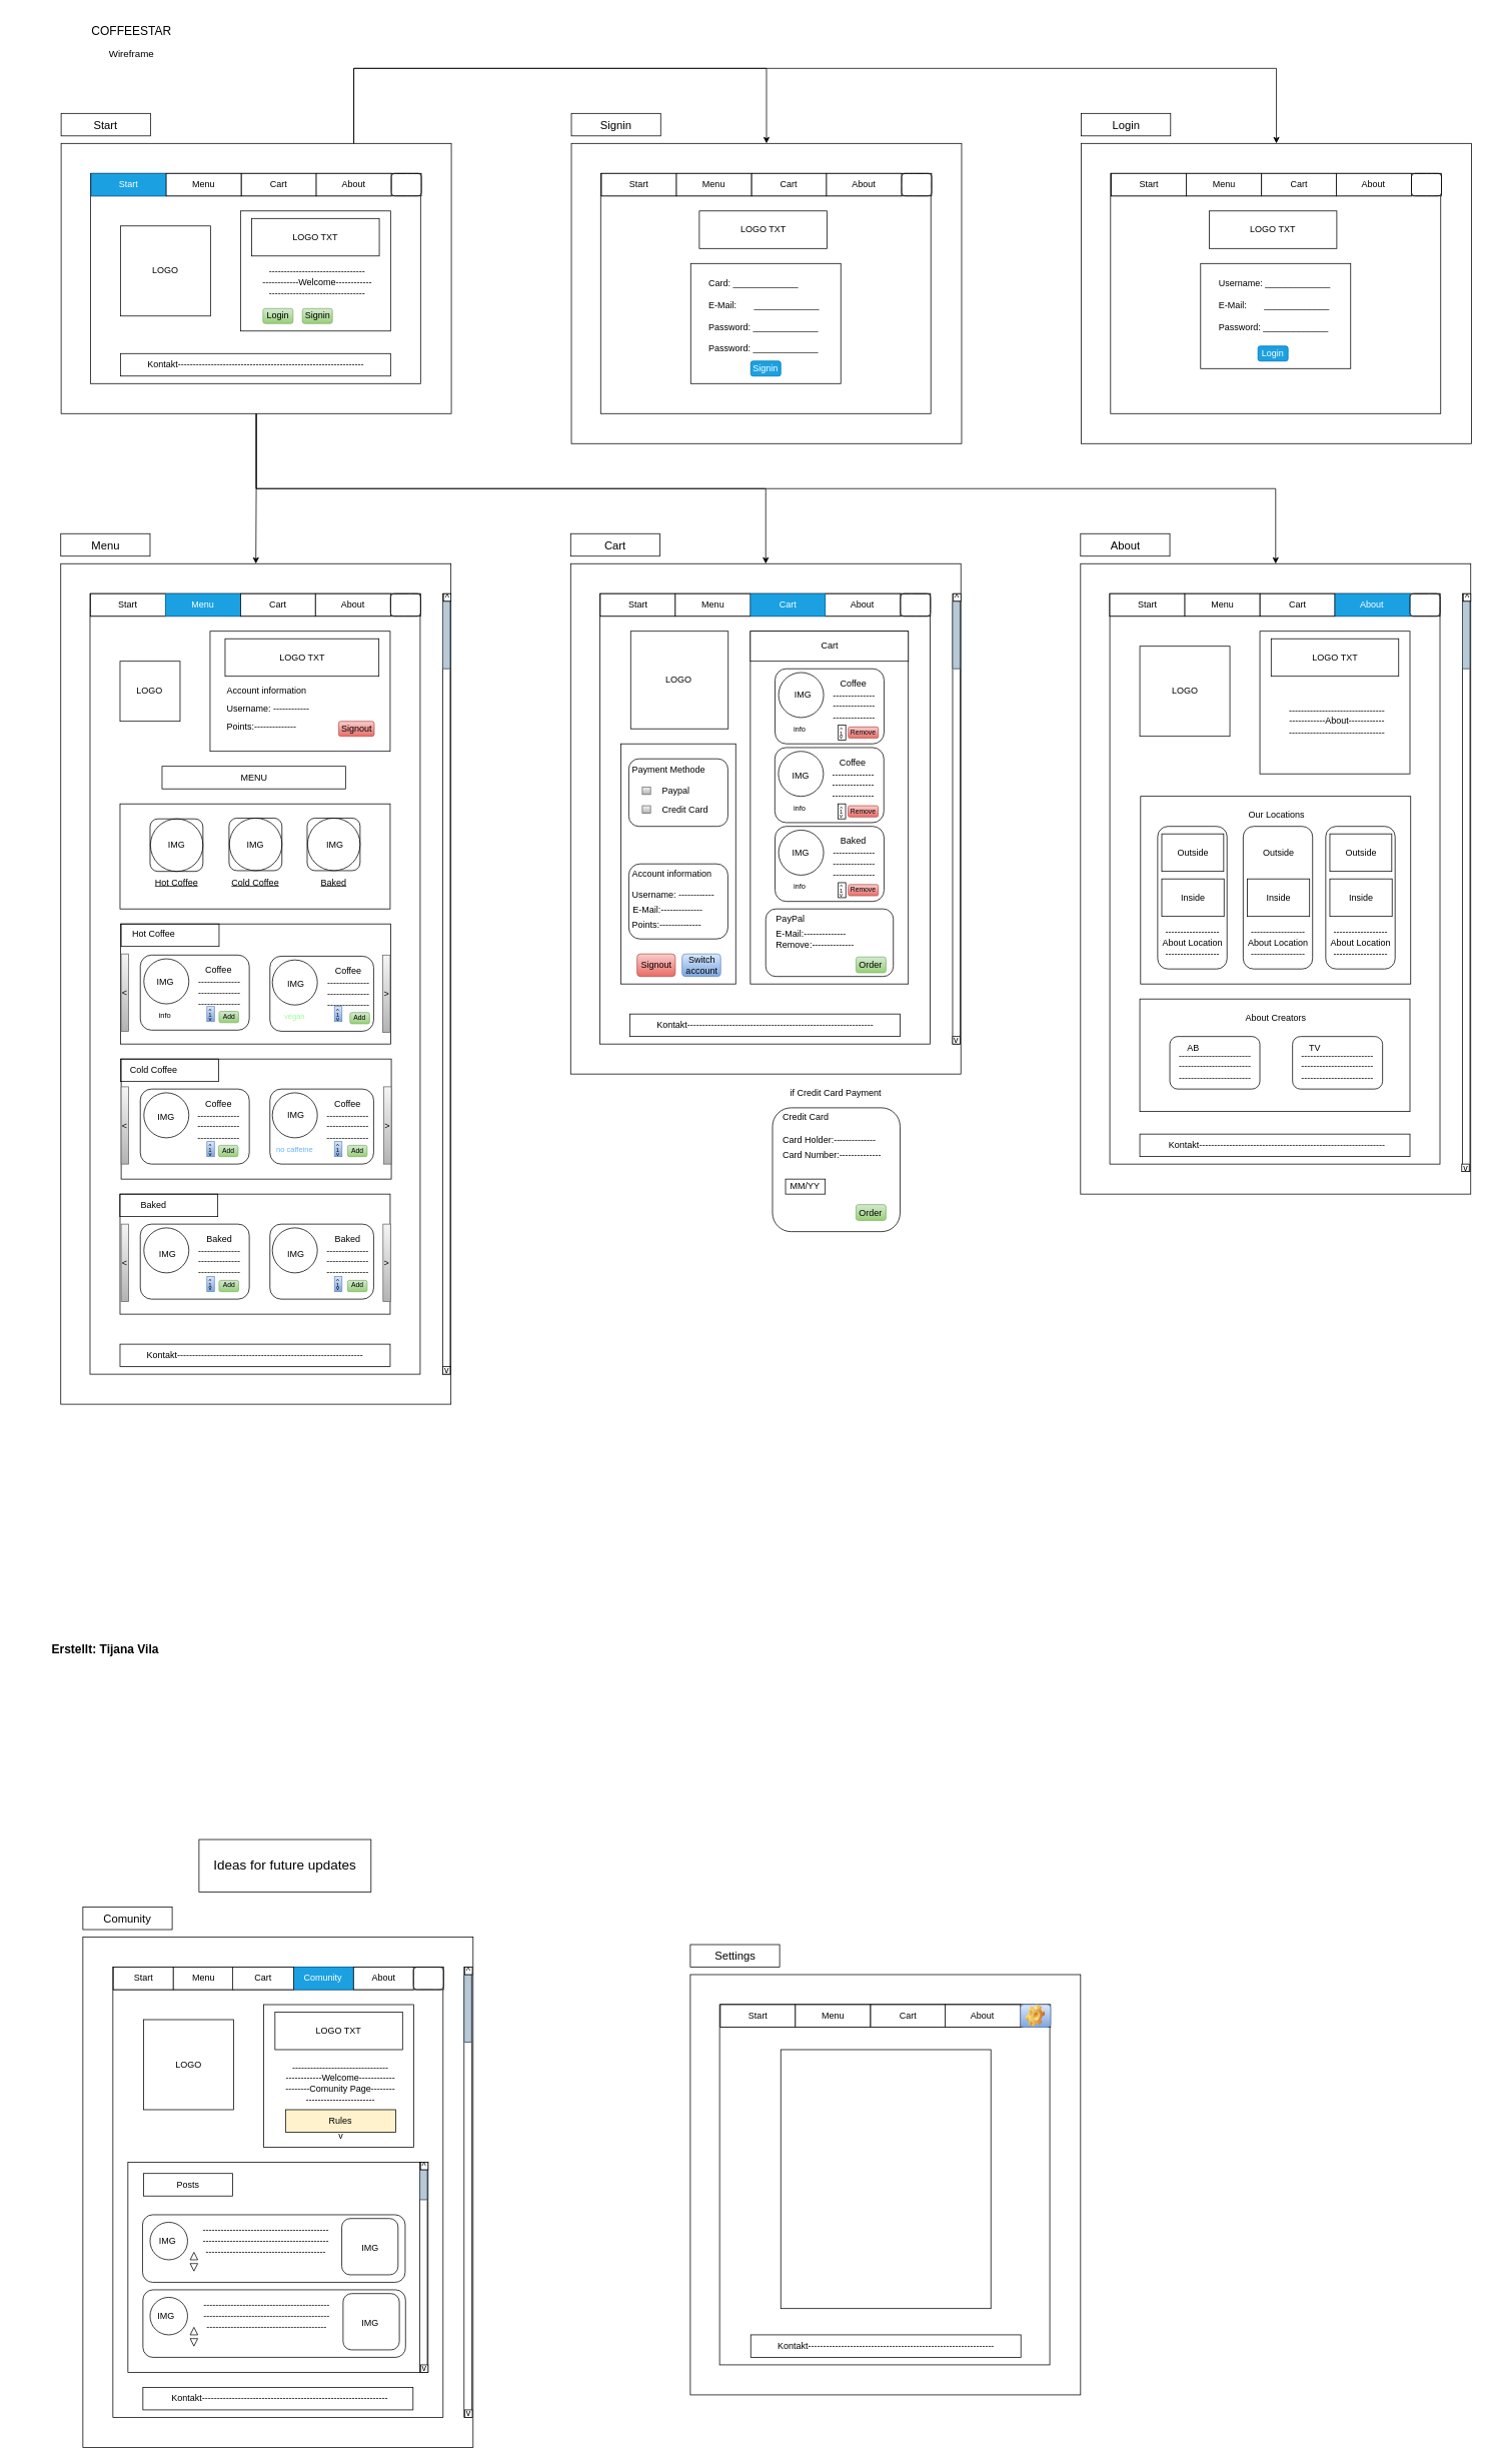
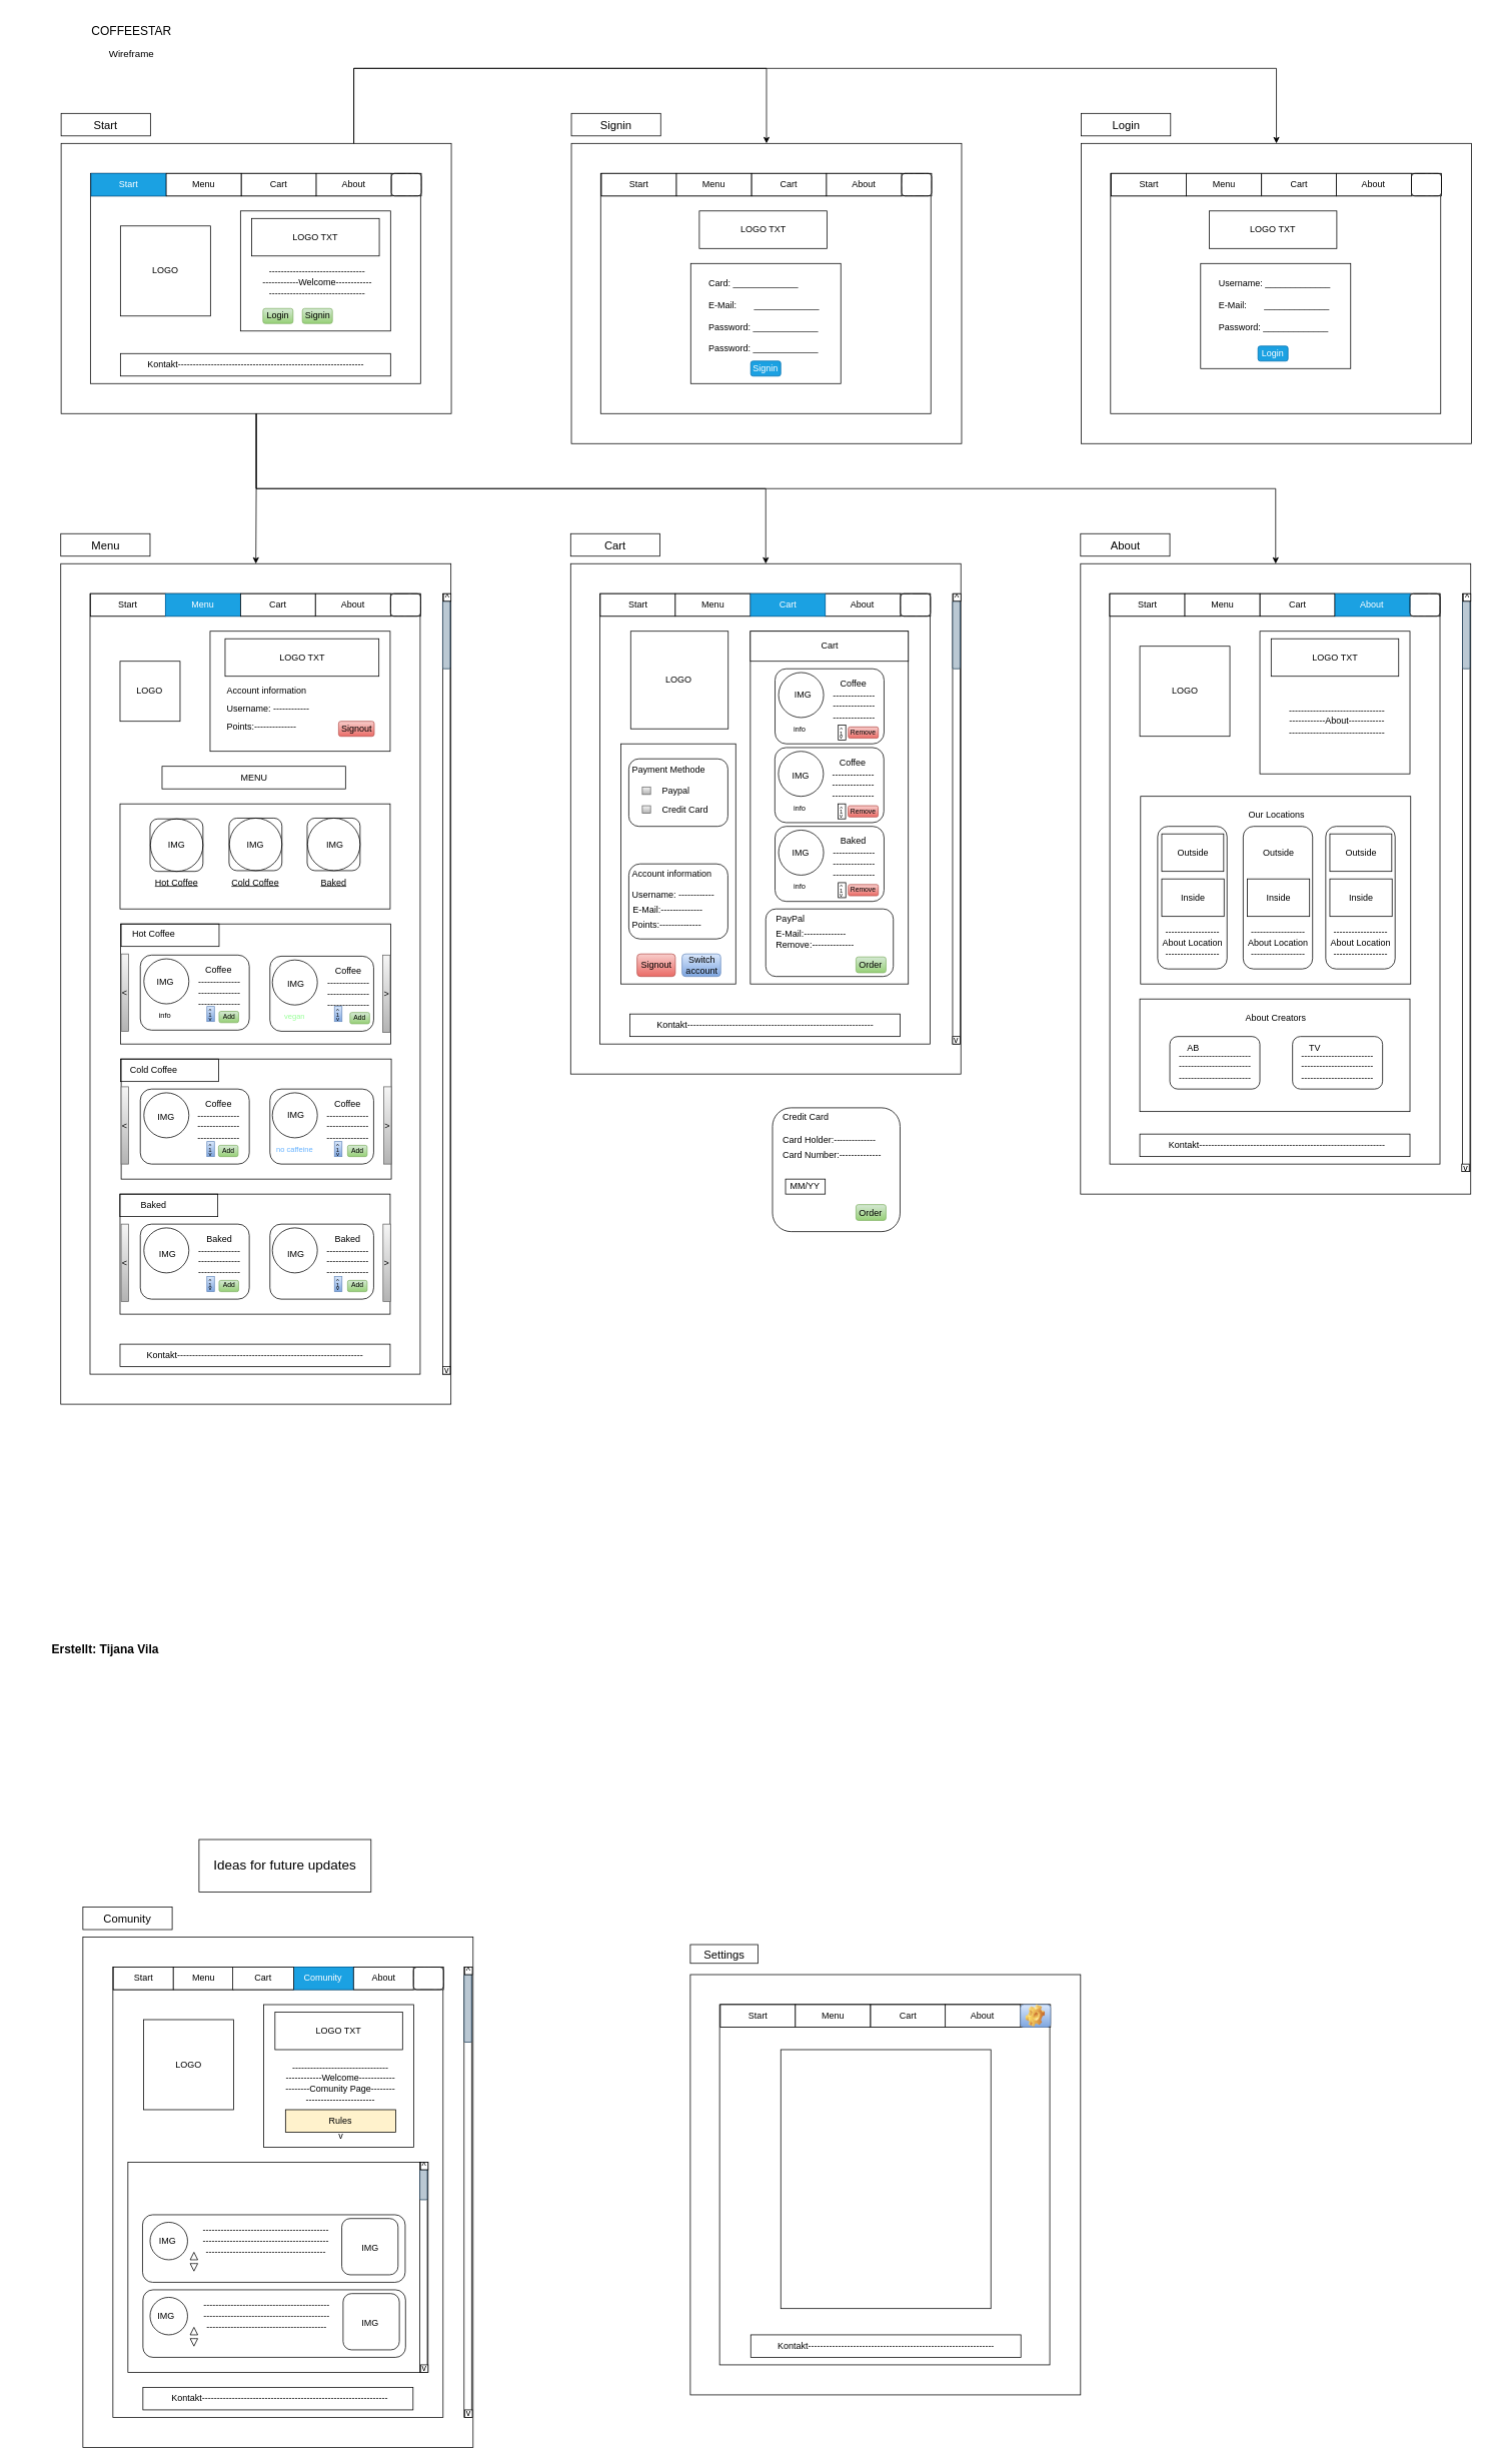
- <mxCell id="268" value="if Credit Card Payment" style="text;html=1;align=center;verticalAlign=middle;whiteSpace=wrap;rounded=0;" parent="1" vertex="1"><mxGeometry x="1045.47" y="1440" width="137.06" height="30" as="geometry" /></mxCell>
- <mxCell id="351" value="&lt;font style=&quot;font-size: 15px;&quot;&gt;Settings&lt;/font&gt;" style="text;html=1;align=center;verticalAlign=middle;whiteSpace=wrap;rounded=0;strokeColor=default;fillColor=default;" vertex="1" parent="1"><mxGeometry x="919.5" y="2590" width="119" height="30" as="geometry" /></mxCell>
+ <mxCell id="351" value="&lt;font style=&quot;font-size: 15px;&quot;&gt;Settings&lt;/font&gt;" style="text;html=1;align=center;verticalAlign=middle;whiteSpace=wrap;rounded=0;strokeColor=default;fillColor=default;" vertex="1" parent="1"><mxGeometry x="919.5" y="2590" width="90" height="25" as="geometry" /></mxCell>
- <mxCell id="123" value="Posts" style="text;html=1;align=center;verticalAlign=middle;whiteSpace=wrap;rounded=0;strokeColor=default;" parent="1" vertex="1"><mxGeometry x="191" y="2895" width="118.5" height="30" as="geometry" /></mxCell>
